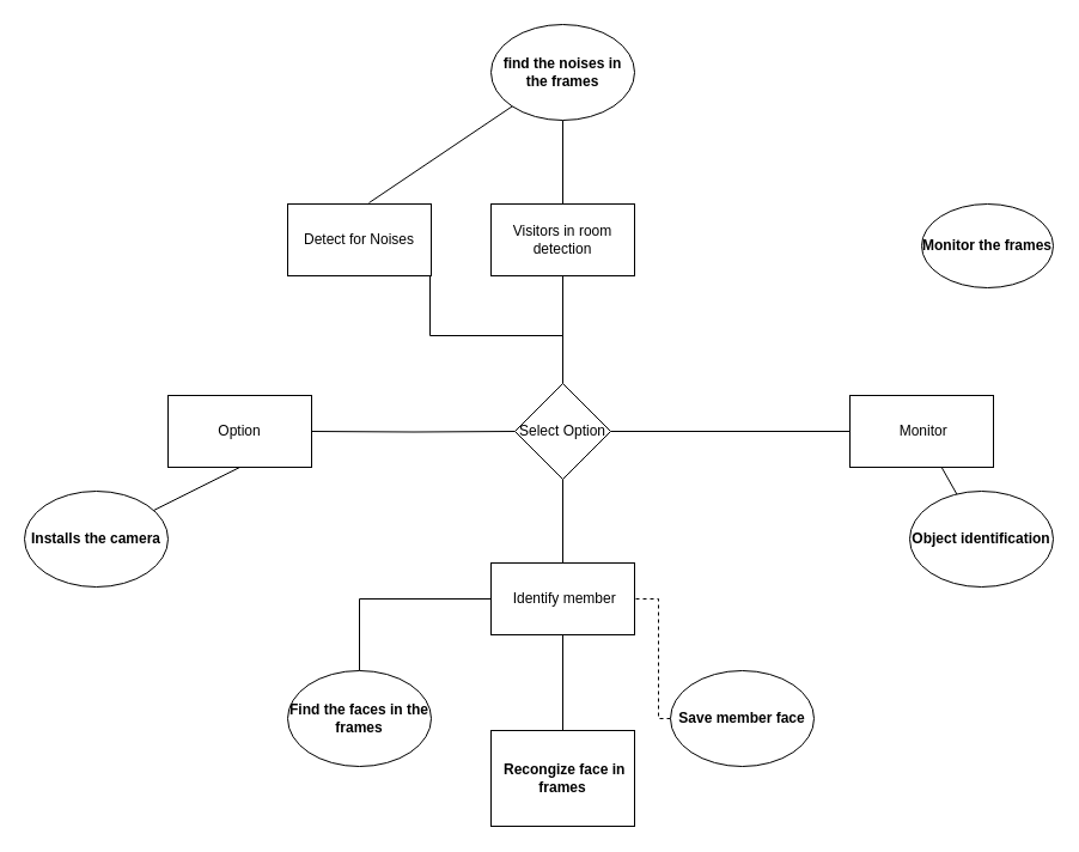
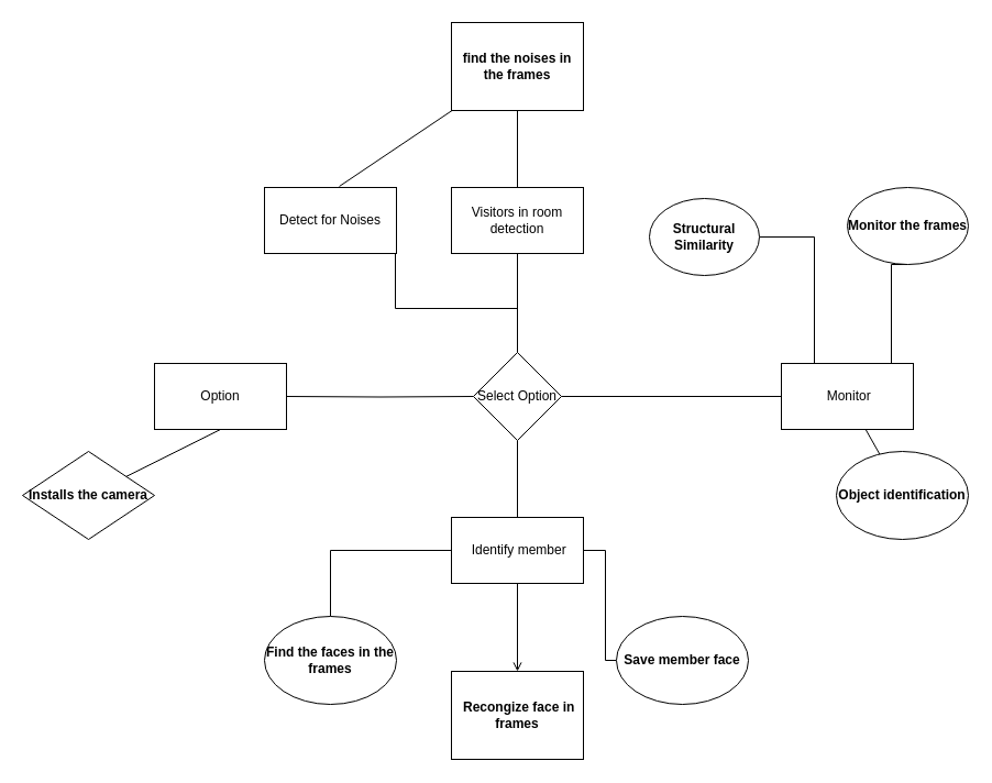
- <mxCell id="15" value="find the noises in the frames" style="ellipse;whiteSpace=wrap;html=1;fontStyle=1" parent="1" vertex="1"><mxGeometry x="410" y="20" width="120" height="80" as="geometry" /></mxCell>
+ <mxCell id="15" value="find the noises in the frames" style="whiteSpace=wrap;html=1;fontStyle=1;rounded=0;" parent="1" vertex="1"><mxGeometry x="410" y="20" width="120" height="80" as="geometry" /></mxCell>
+ <mxCell id="12" value="Structural Similarity" style="ellipse;whiteSpace=wrap;html=1;fontStyle=1" parent="1" vertex="1"><mxGeometry x="590" y="180" width="100" height="70" as="geometry" /></mxCell>
+ <mxCell id="11" style="edgeStyle=orthogonalEdgeStyle;rounded=0;orthogonalLoop=1;jettySize=auto;html=1;entryX=0.25;entryY=0;entryDx=0;entryDy=0;endArrow=none;endFill=0;strokeColor=default;" edge="1" parent="1" source="12" target="2"><mxGeometry relative="1" as="geometry" /></mxCell>
+ <mxCell id="9" style="edgeStyle=orthogonalEdgeStyle;rounded=0;orthogonalLoop=1;jettySize=auto;html=1;entryX=0.75;entryY=0;entryDx=0;entryDy=0;endArrow=none;endFill=0;strokeColor=default;exitX=0.5;exitY=1;exitDx=0;exitDy=0;" edge="1" parent="1" source="10" target="2"><mxGeometry relative="1" as="geometry"><mxPoint x="830" y="250" as="sourcePoint" /><Array as="points"><mxPoint x="810" y="240" /><mxPoint x="810" y="330" /></Array></mxGeometry></mxCell>
- <mxCell id="16" value="Installs the camera" style="ellipse;whiteSpace=wrap;html=1;fontStyle=1" parent="1" vertex="1"><mxGeometry x="20" y="410" width="120" height="80" as="geometry" /></mxCell>
+ <mxCell id="16" value="Installs the camera" style="rhombus;whiteSpace=wrap;html=1;fontStyle=1;" parent="1" vertex="1"><mxGeometry x="20" y="410" width="120" height="80" as="geometry" /></mxCell>
- <mxCell id="25" style="edgeStyle=orthogonalEdgeStyle;rounded=0;orthogonalLoop=1;jettySize=auto;html=1;entryX=1;entryY=0.5;entryDx=0;entryDy=0;endArrow=none;endFill=0;strokeColor=default;dashed=1;" edge="1" parent="1" source="26" target="5"><mxGeometry relative="1" as="geometry"><Array as="points"><mxPoint x="550" y="600" /><mxPoint x="550" y="500" /></Array></mxGeometry></mxCell>
+ <mxCell id="25" style="edgeStyle=orthogonalEdgeStyle;rounded=0;orthogonalLoop=1;jettySize=auto;html=1;entryX=1;entryY=0.5;entryDx=0;entryDy=0;endArrow=none;endFill=0;strokeColor=default;" edge="1" parent="1" source="26" target="5"><mxGeometry relative="1" as="geometry"><Array as="points"><mxPoint x="550" y="600" /><mxPoint x="550" y="500" /></Array></mxGeometry></mxCell>
- <mxCell id="4" value="" style="edgeStyle=orthogonalEdgeStyle;rounded=0;orthogonalLoop=1;jettySize=auto;html=1;endArrow=none;endFill=0;strokeColor=default;" edge="1" parent="1" source="5" target="14"><mxGeometry relative="1" as="geometry" /></mxCell>
+ <mxCell id="4" value="" style="edgeStyle=orthogonalEdgeStyle;rounded=0;orthogonalLoop=1;jettySize=auto;html=1;endArrow=open;endFill=0;strokeColor=default;" edge="1" parent="1" source="5" target="14"><mxGeometry relative="1" as="geometry" /></mxCell>
